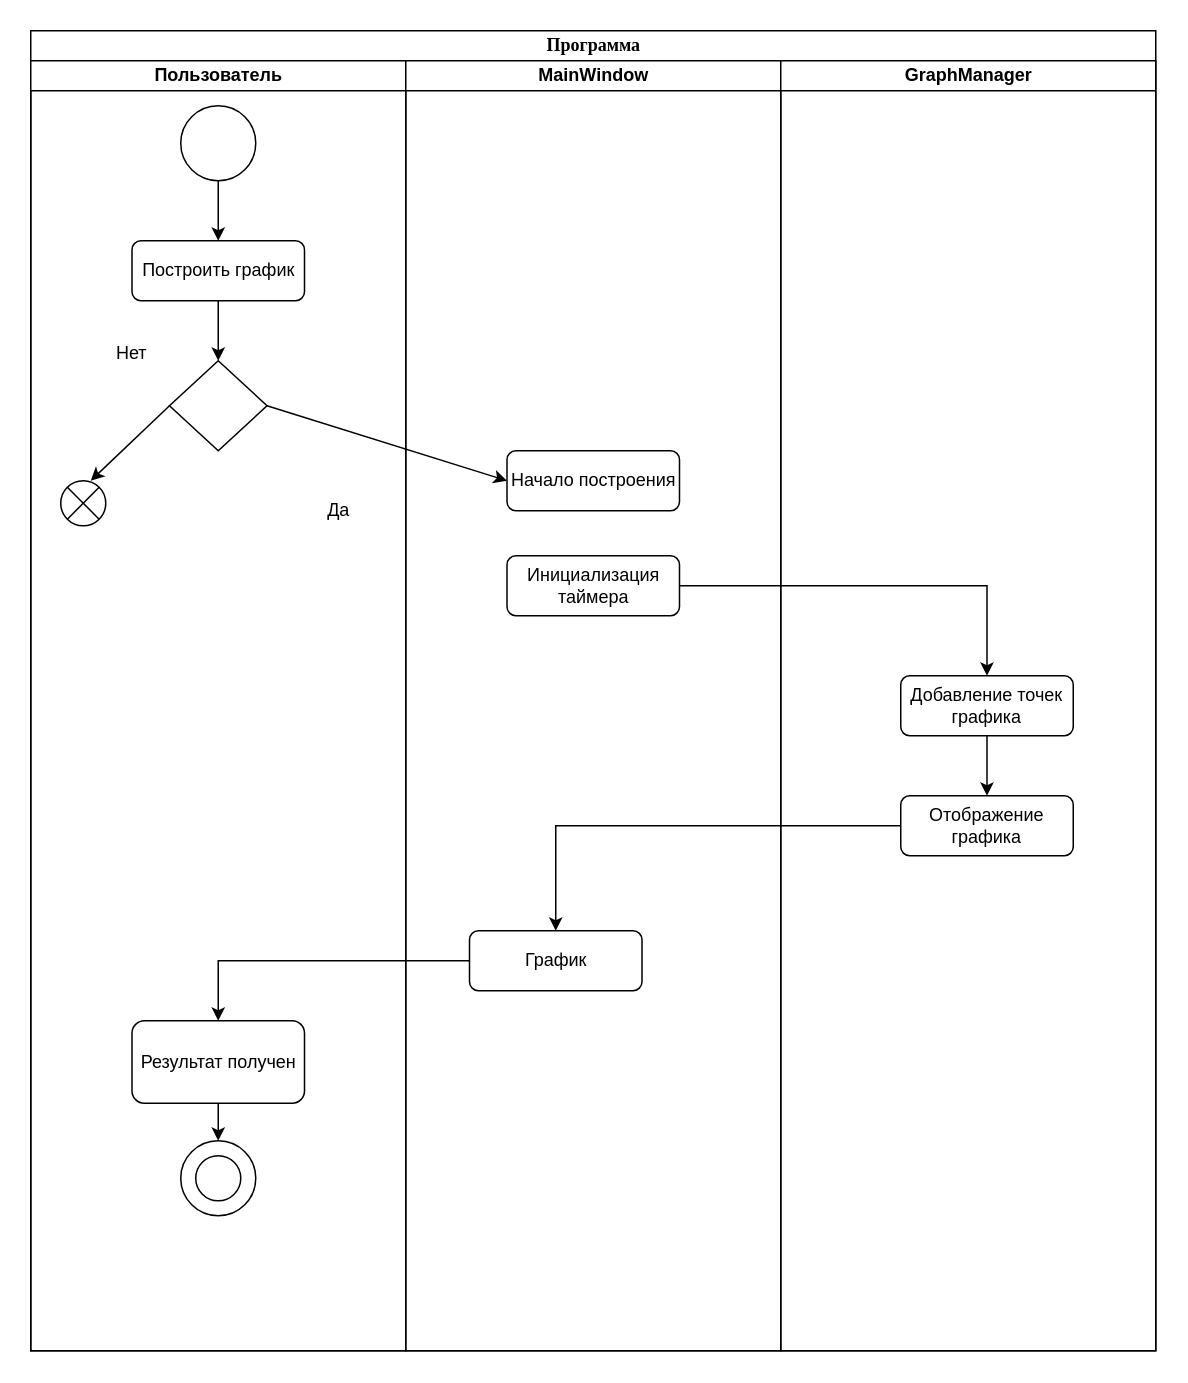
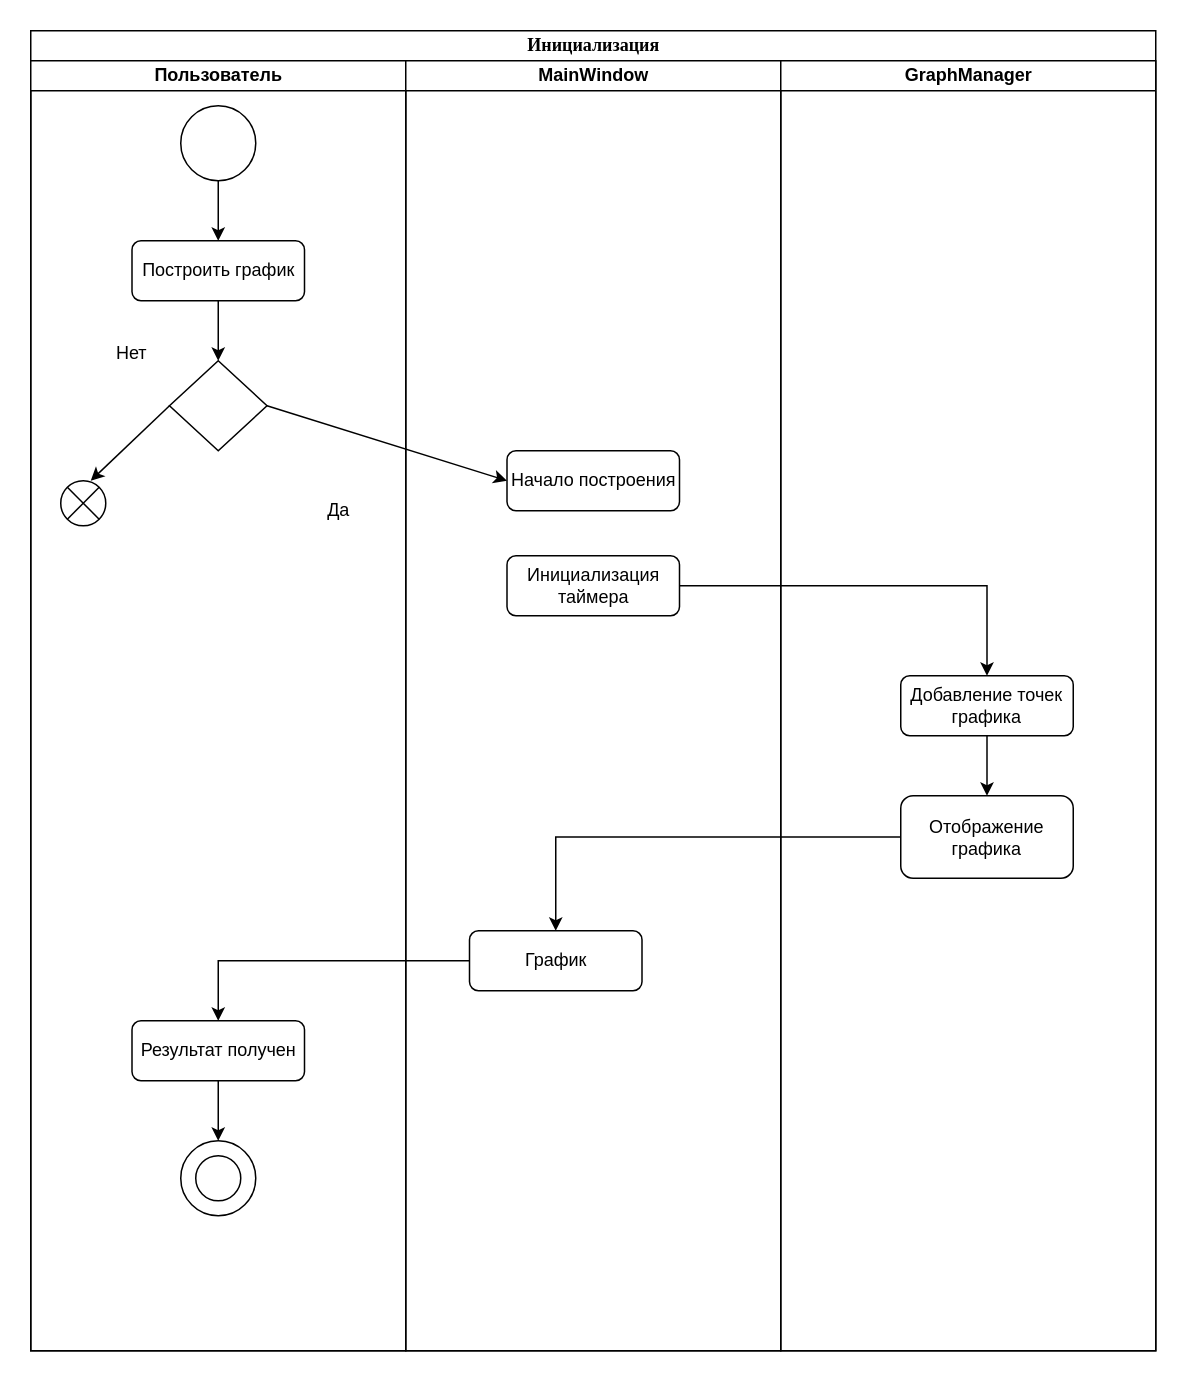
- <mxCell id="2" value=" Программа" style="swimlane;html=1;childLayout=stackLayout;startSize=20;rounded=0;shadow=0;comic=0;labelBackgroundColor=none;strokeWidth=1;fontFamily=Verdana;fontSize=12;align=center;" vertex="1" parent="1"><mxGeometry x="20" y="20" width="750" height="880" as="geometry" /></mxCell>
+ <mxCell id="2" value=" Инициализация" style="swimlane;html=1;childLayout=stackLayout;startSize=20;rounded=0;shadow=0;comic=0;labelBackgroundColor=none;strokeWidth=1;fontFamily=Verdana;fontSize=12;align=center;" vertex="1" parent="1"><mxGeometry x="20" y="20" width="750" height="880" as="geometry" /></mxCell>
- <mxCell id="25" value="Отображение графика" style="rounded=1;whiteSpace=wrap;html=1;" vertex="1" parent="22"><mxGeometry x="80" y="490" width="115" height="40" as="geometry" /></mxCell>
+ <mxCell id="25" value="Отображение графика" style="rounded=1;whiteSpace=wrap;html=1;" vertex="1" parent="22"><mxGeometry x="80" y="490" width="115" height="55" as="geometry" /></mxCell>
- <mxCell id="9" value="Результат получен" style="rounded=1;whiteSpace=wrap;html=1;" vertex="1" parent="3"><mxGeometry x="67.5" y="640" width="115" height="55" as="geometry" /></mxCell>
+ <mxCell id="9" value="Результат получен" style="rounded=1;whiteSpace=wrap;html=1;" vertex="1" parent="3"><mxGeometry x="67.5" y="640" width="115" height="40" as="geometry" /></mxCell>
